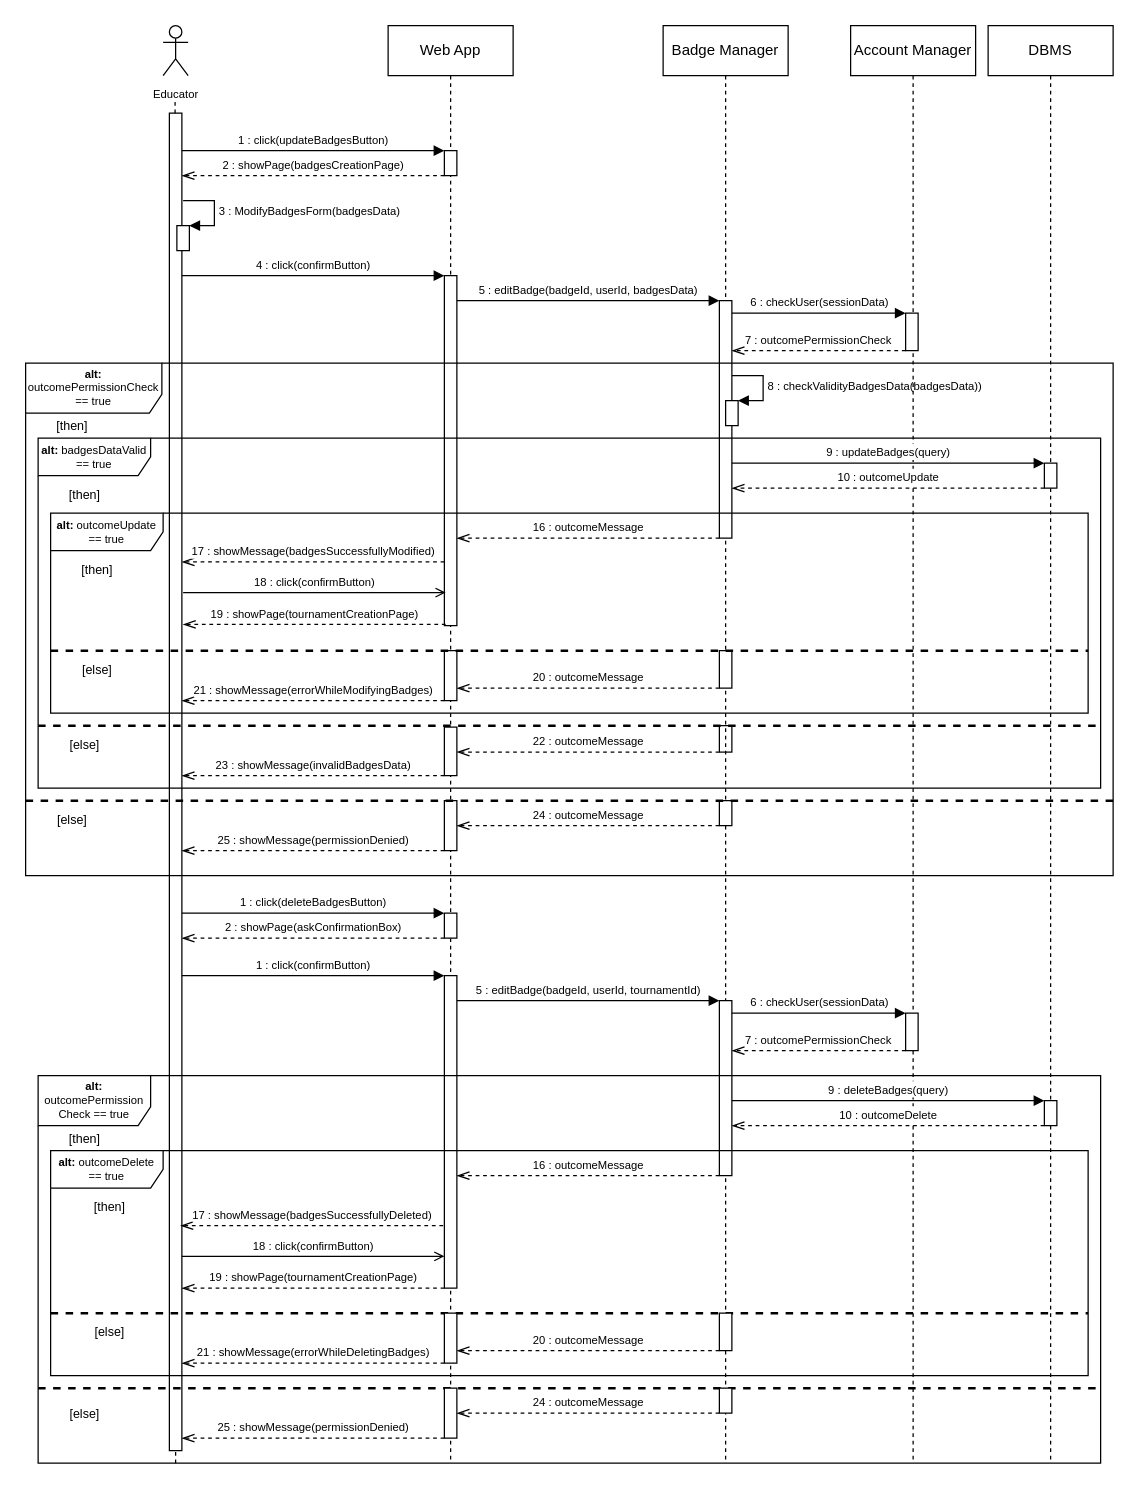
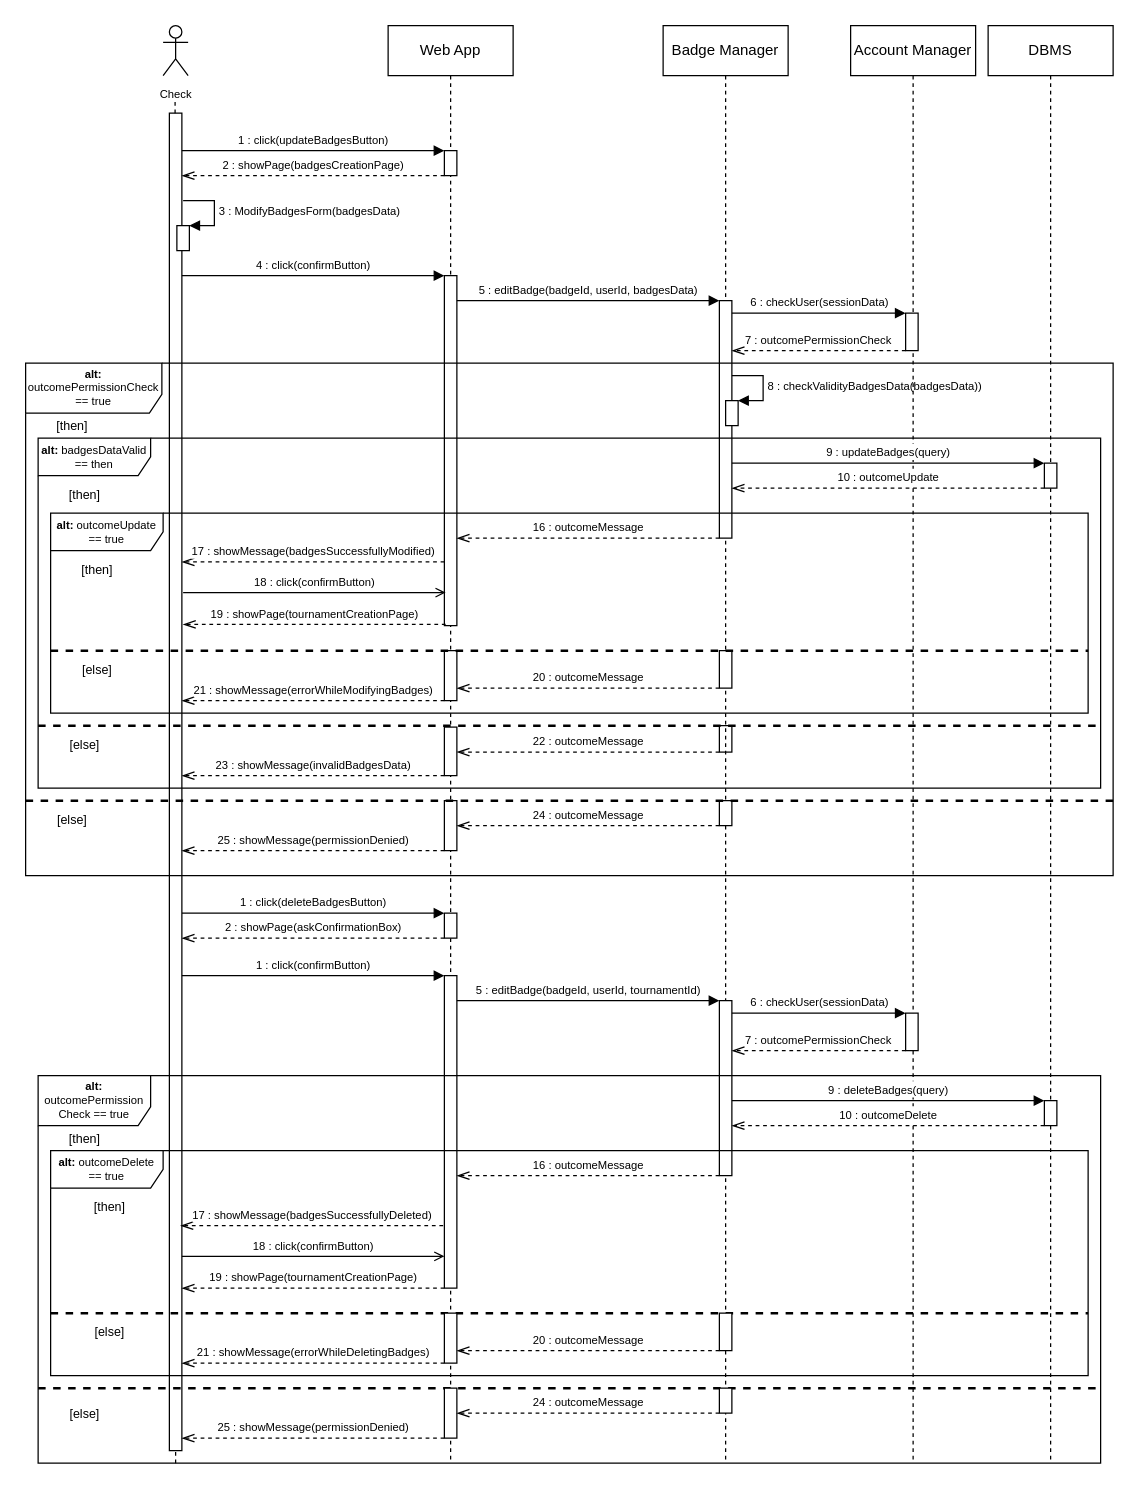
- <mxCell id="23" value="&lt;font style=&quot;font-size: 9px;&quot;&gt;Educator&lt;/font&gt;" style="shape=umlActor;verticalLabelPosition=bottom;verticalAlign=top;html=1;outlineConnect=0;" vertex="1" parent="1"><mxGeometry x="130" y="20" width="20" height="40" as="geometry" /></mxCell>
+ <mxCell id="23" value="&lt;font style=&quot;font-size: 9px;&quot;&gt;Check&lt;/font&gt;" style="shape=umlActor;verticalLabelPosition=bottom;verticalAlign=top;html=1;outlineConnect=0;" vertex="1" parent="1"><mxGeometry x="130" y="20" width="20" height="40" as="geometry" /></mxCell>
- <mxCell id="53" value="&lt;p style=&quot;line-height: 120%; font-size: 9px;&quot;&gt;&lt;b&gt;alt: &lt;/b&gt;badgesDataValid == true&lt;/p&gt;" style="shape=umlFrame;whiteSpace=wrap;html=1;pointerEvents=0;width=90;height=30;verticalAlign=middle;horizontal=1;labelPosition=center;verticalLabelPosition=middle;align=center;" vertex="1" parent="1"><mxGeometry x="30" y="350" width="850" height="280" as="geometry" /></mxCell>
+ <mxCell id="53" value="&lt;p style=&quot;line-height: 120%; font-size: 9px;&quot;&gt;&lt;b&gt;alt: &lt;/b&gt;badgesDataValid == then&lt;/p&gt;" style="shape=umlFrame;whiteSpace=wrap;html=1;pointerEvents=0;width=90;height=30;verticalAlign=middle;horizontal=1;labelPosition=center;verticalLabelPosition=middle;align=center;" vertex="1" parent="1"><mxGeometry x="30" y="350" width="850" height="280" as="geometry" /></mxCell>
